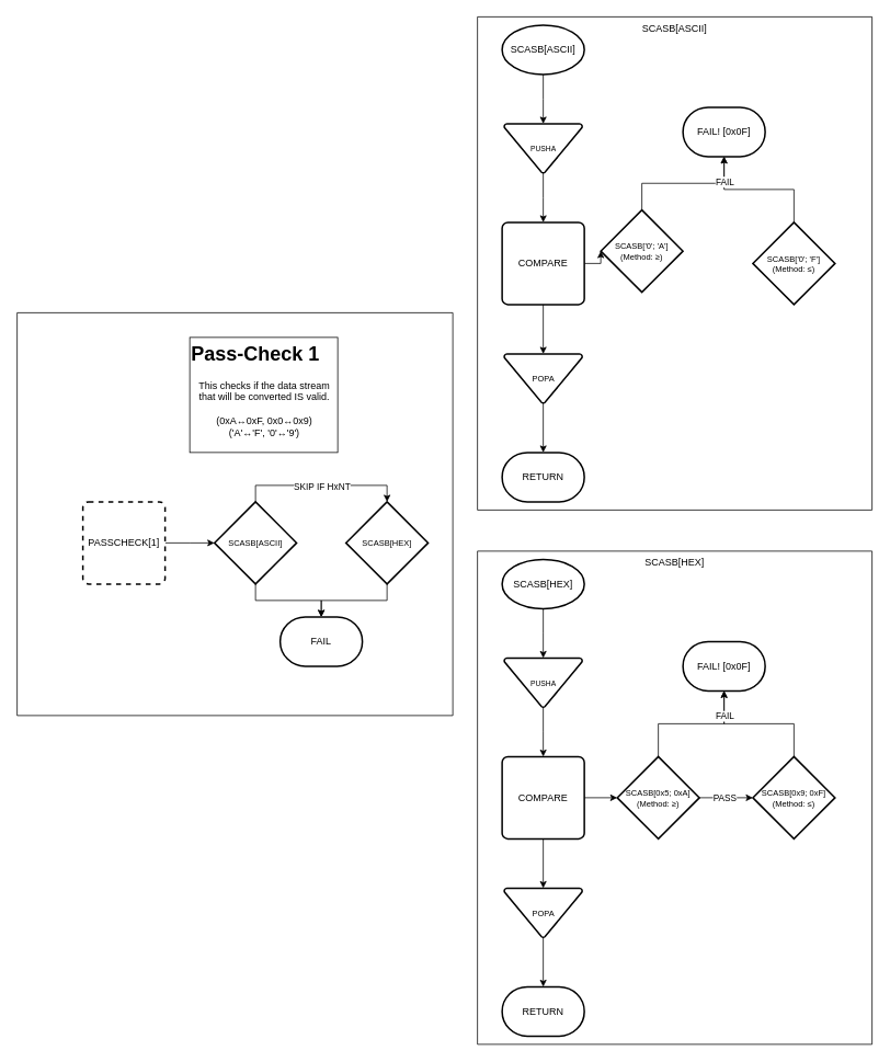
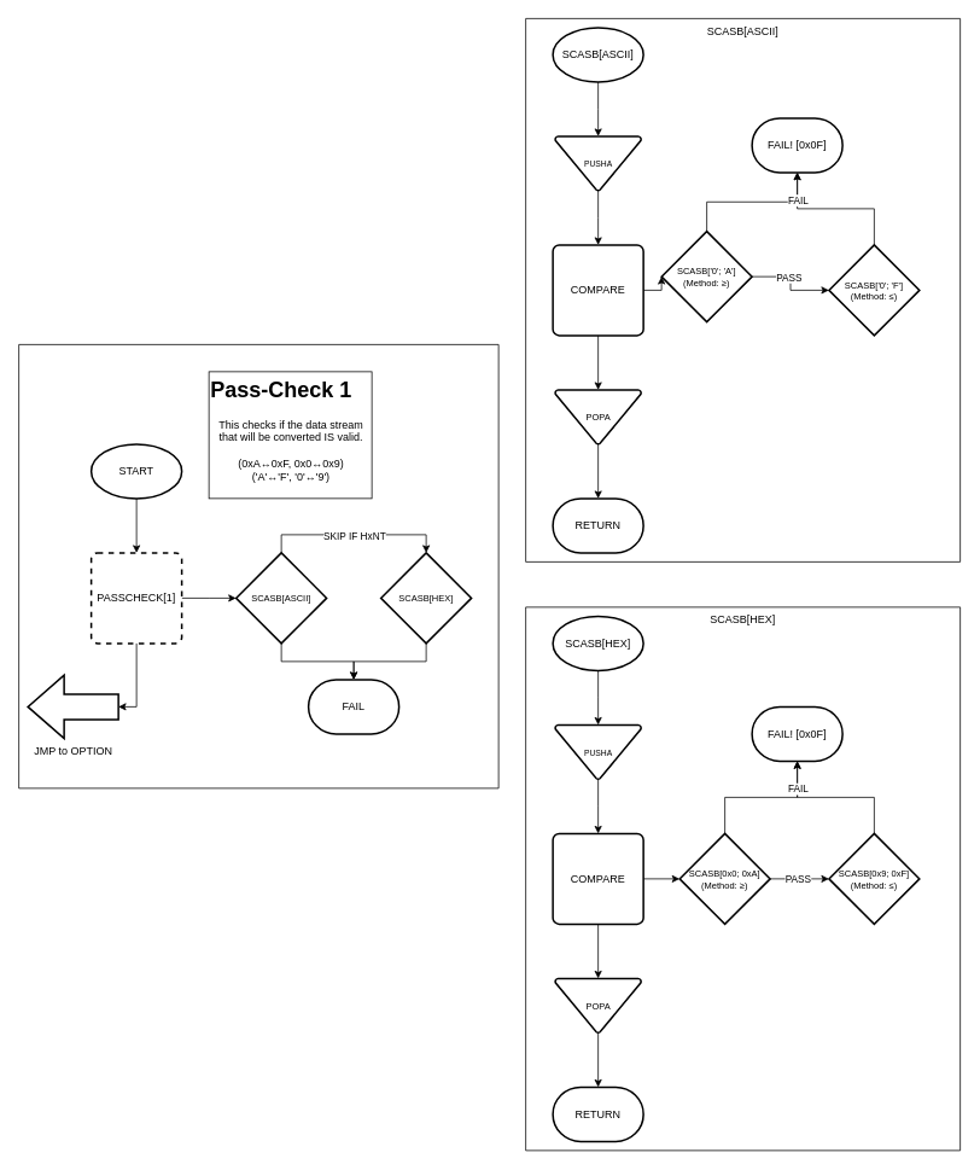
+ <mxCell id="8" value="" style="edgeStyle=orthogonalEdgeStyle;rounded=0;orthogonalLoop=1;jettySize=auto;html=1;fontSize=16;movable=1;resizable=1;rotatable=1;deletable=1;editable=1;locked=0;connectable=1;" edge="1" parent="2" source="10" target="12"><mxGeometry relative="1" as="geometry" /></mxCell>
+ <mxCell id="9" value="PASS" style="edgeLabel;html=1;align=center;verticalAlign=middle;resizable=1;points=[];movable=1;rotatable=1;deletable=1;editable=1;locked=0;connectable=1;" vertex="1" connectable="0" parent="8"><mxGeometry x="-0.412" relative="1" as="geometry"><mxPoint x="11" as="offset" /></mxGeometry></mxCell>
+ <mxCell id="24" value="START" style="strokeWidth=2;html=1;shape=mxgraph.flowchart.start_1;whiteSpace=wrap;" vertex="1" parent="22"><mxGeometry x="80" y="110" width="100" height="60" as="geometry" /></mxCell>
+ <mxCell id="23" value="" style="edgeStyle=orthogonalEdgeStyle;rounded=0;orthogonalLoop=1;jettySize=auto;html=1;" edge="1" parent="22" source="24" target="26"><mxGeometry relative="1" as="geometry" /></mxCell>
+ <mxCell id="33" value="JMP to OPTION" style="verticalLabelPosition=bottom;verticalAlign=top;html=1;strokeWidth=2;shape=mxgraph.arrows2.arrow;dy=0.6;dx=40;notch=0;flipH=1;" vertex="1" parent="22"><mxGeometry x="10" y="365" width="100" height="70" as="geometry" /></mxCell>
+ <mxCell id="34" style="edgeStyle=orthogonalEdgeStyle;rounded=0;orthogonalLoop=1;jettySize=auto;html=1;entryX=0;entryY=0.5;entryDx=0;entryDy=0;entryPerimeter=0;" edge="1" parent="22" source="26" target="33"><mxGeometry relative="1" as="geometry" /></mxCell>
- <mxCell id="46" value="&lt;div style=&quot;line-height: 100%;&quot;&gt;&lt;font style=&quot;font-size: 10px; line-height: 100%;&quot;&gt;SCASB&lt;/font&gt;&lt;span style=&quot;font-size: 10px; background-color: transparent; color: light-dark(rgb(0, 0, 0), rgb(255, 255, 255));&quot;&gt;[0x5; 0xA]&lt;/span&gt;&lt;div&gt;&lt;font style=&quot;font-size: 10px; line-height: 100%;&quot;&gt;(Method:&amp;nbsp;≥)&lt;/font&gt;&lt;/div&gt;&lt;/div&gt;" style="strokeWidth=2;html=1;shape=mxgraph.flowchart.decision;whiteSpace=wrap;movable=1;resizable=1;rotatable=1;deletable=1;editable=1;locked=0;connectable=1;" vertex="1" parent="38"><mxGeometry x="170" y="250" width="100" height="100" as="geometry" /></mxCell>
+ <mxCell id="46" value="&lt;div style=&quot;line-height: 100%;&quot;&gt;&lt;font style=&quot;font-size: 10px; line-height: 100%;&quot;&gt;SCASB&lt;/font&gt;&lt;span style=&quot;font-size: 10px; background-color: transparent; color: light-dark(rgb(0, 0, 0), rgb(255, 255, 255));&quot;&gt;[0x0; 0xA]&lt;/span&gt;&lt;div&gt;&lt;font style=&quot;font-size: 10px; line-height: 100%;&quot;&gt;(Method:&amp;nbsp;≥)&lt;/font&gt;&lt;/div&gt;&lt;/div&gt;" style="strokeWidth=2;html=1;shape=mxgraph.flowchart.decision;whiteSpace=wrap;movable=1;resizable=1;rotatable=1;deletable=1;editable=1;locked=0;connectable=1;" vertex="1" parent="38"><mxGeometry x="170" y="250" width="100" height="100" as="geometry" /></mxCell>
